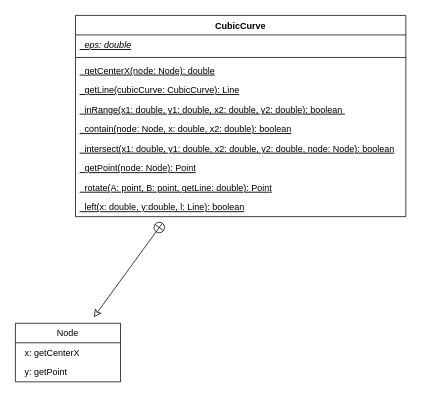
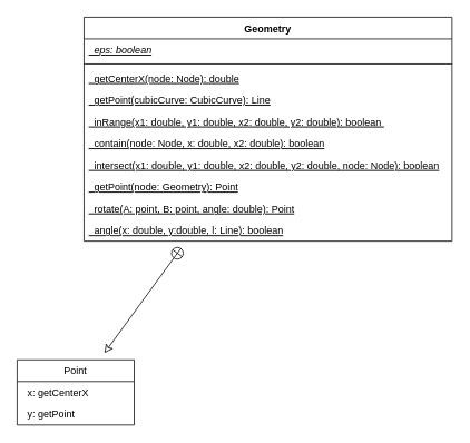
- <mxCell id="2" value="CubicCurve&#10;" style="swimlane;fontStyle=1;align=center;verticalAlign=top;childLayout=stackLayout;horizontal=1;startSize=26;horizontalStack=0;resizeParent=1;resizeParentMax=0;resizeLast=0;collapsible=1;marginBottom=0;hachureGap=4;pointerEvents=0;" parent="1" vertex="1"><mxGeometry x="100" y="20" width="440" height="268" as="geometry" /></mxCell>
+ <mxCell id="2" value="Geometry&#10;" style="swimlane;fontStyle=1;align=center;verticalAlign=top;childLayout=stackLayout;horizontal=1;startSize=26;horizontalStack=0;resizeParent=1;resizeParentMax=0;resizeLast=0;collapsible=1;marginBottom=0;hachureGap=4;pointerEvents=0;" parent="1" vertex="1"><mxGeometry x="100" y="20" width="440" height="268" as="geometry" /></mxCell>
- <mxCell id="3" value="  eps: double" style="text;strokeColor=none;fillColor=none;align=left;verticalAlign=top;spacingLeft=4;spacingRight=4;overflow=hidden;rotatable=0;points=[[0,0.5],[1,0.5]];portConstraint=eastwest;fontStyle=6" parent="2" vertex="1"><mxGeometry y="26" width="440" height="26" as="geometry" /></mxCell>
+ <mxCell id="3" value="  eps: boolean" style="text;strokeColor=none;fillColor=none;align=left;verticalAlign=top;spacingLeft=4;spacingRight=4;overflow=hidden;rotatable=0;points=[[0,0.5],[1,0.5]];portConstraint=eastwest;fontStyle=6" parent="2" vertex="1"><mxGeometry y="26" width="440" height="26" as="geometry" /></mxCell>
- <mxCell id="6" value="  getLine(cubicCurve: CubicCurve): Line" style="text;strokeColor=none;fillColor=none;align=left;verticalAlign=top;spacingLeft=4;spacingRight=4;overflow=hidden;rotatable=0;points=[[0,0.5],[1,0.5]];portConstraint=eastwest;fontStyle=4" parent="2" vertex="1"><mxGeometry y="86" width="440" height="26" as="geometry" /></mxCell>
+ <mxCell id="6" value="  getPoint(cubicCurve: CubicCurve): Line" style="text;strokeColor=none;fillColor=none;align=left;verticalAlign=top;spacingLeft=4;spacingRight=4;overflow=hidden;rotatable=0;points=[[0,0.5],[1,0.5]];portConstraint=eastwest;fontStyle=4" parent="2" vertex="1"><mxGeometry y="86" width="440" height="26" as="geometry" /></mxCell>
- <mxCell id="10" value="  getPoint(node: Node): Point" style="text;strokeColor=none;fillColor=none;align=left;verticalAlign=top;spacingLeft=4;spacingRight=4;overflow=hidden;rotatable=0;points=[[0,0.5],[1,0.5]];portConstraint=eastwest;fontStyle=4" parent="2" vertex="1"><mxGeometry y="190" width="440" height="26" as="geometry" /></mxCell>
+ <mxCell id="10" value="  getPoint(node: Geometry): Point" style="text;strokeColor=none;fillColor=none;align=left;verticalAlign=top;spacingLeft=4;spacingRight=4;overflow=hidden;rotatable=0;points=[[0,0.5],[1,0.5]];portConstraint=eastwest;fontStyle=4" parent="2" vertex="1"><mxGeometry y="190" width="440" height="26" as="geometry" /></mxCell>
- <mxCell id="11" value="  rotate(A: point, B: point, getLine: double): Point" style="text;strokeColor=none;fillColor=none;align=left;verticalAlign=top;spacingLeft=4;spacingRight=4;overflow=hidden;rotatable=0;points=[[0,0.5],[1,0.5]];portConstraint=eastwest;fontStyle=4" parent="2" vertex="1"><mxGeometry y="216" width="440" height="26" as="geometry" /></mxCell>
+ <mxCell id="11" value="  rotate(A: point, B: point, angle: double): Point" style="text;strokeColor=none;fillColor=none;align=left;verticalAlign=top;spacingLeft=4;spacingRight=4;overflow=hidden;rotatable=0;points=[[0,0.5],[1,0.5]];portConstraint=eastwest;fontStyle=4" parent="2" vertex="1"><mxGeometry y="216" width="440" height="26" as="geometry" /></mxCell>
- <mxCell id="12" value="  left(x: double, y:double, l: Line): boolean" style="text;strokeColor=none;fillColor=none;align=left;verticalAlign=top;spacingLeft=4;spacingRight=4;overflow=hidden;rotatable=0;points=[[0,0.5],[1,0.5]];portConstraint=eastwest;fontStyle=4" parent="2" vertex="1"><mxGeometry y="242" width="440" height="26" as="geometry" /></mxCell>
+ <mxCell id="12" value="  angle(x: double, y:double, l: Line): boolean" style="text;strokeColor=none;fillColor=none;align=left;verticalAlign=top;spacingLeft=4;spacingRight=4;overflow=hidden;rotatable=0;points=[[0,0.5],[1,0.5]];portConstraint=eastwest;fontStyle=4" parent="2" vertex="1"><mxGeometry y="242" width="440" height="26" as="geometry" /></mxCell>
- <mxCell id="14" value="Node" style="swimlane;fontStyle=0;childLayout=stackLayout;horizontal=1;startSize=26;fillColor=none;horizontalStack=0;resizeParent=1;resizeParentMax=0;resizeLast=0;collapsible=1;marginBottom=0;hachureGap=4;pointerEvents=0;" parent="1" vertex="1"><mxGeometry x="20" y="430" width="140" height="78" as="geometry" /></mxCell>
+ <mxCell id="14" value="Point" style="swimlane;fontStyle=0;childLayout=stackLayout;horizontal=1;startSize=26;fillColor=none;horizontalStack=0;resizeParent=1;resizeParentMax=0;resizeLast=0;collapsible=1;marginBottom=0;hachureGap=4;pointerEvents=0;" parent="1" vertex="1"><mxGeometry x="20" y="430" width="140" height="78" as="geometry" /></mxCell>
